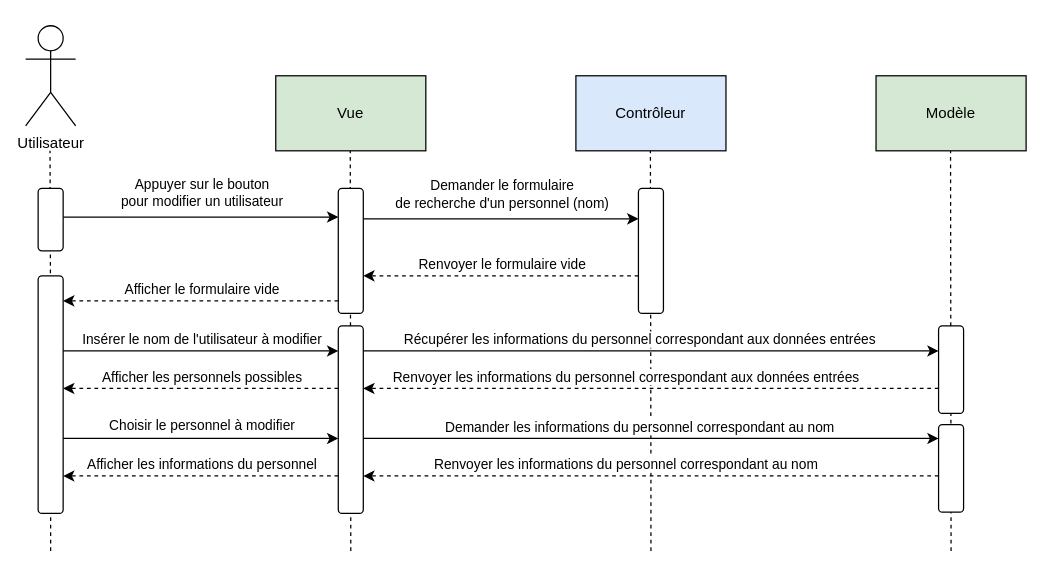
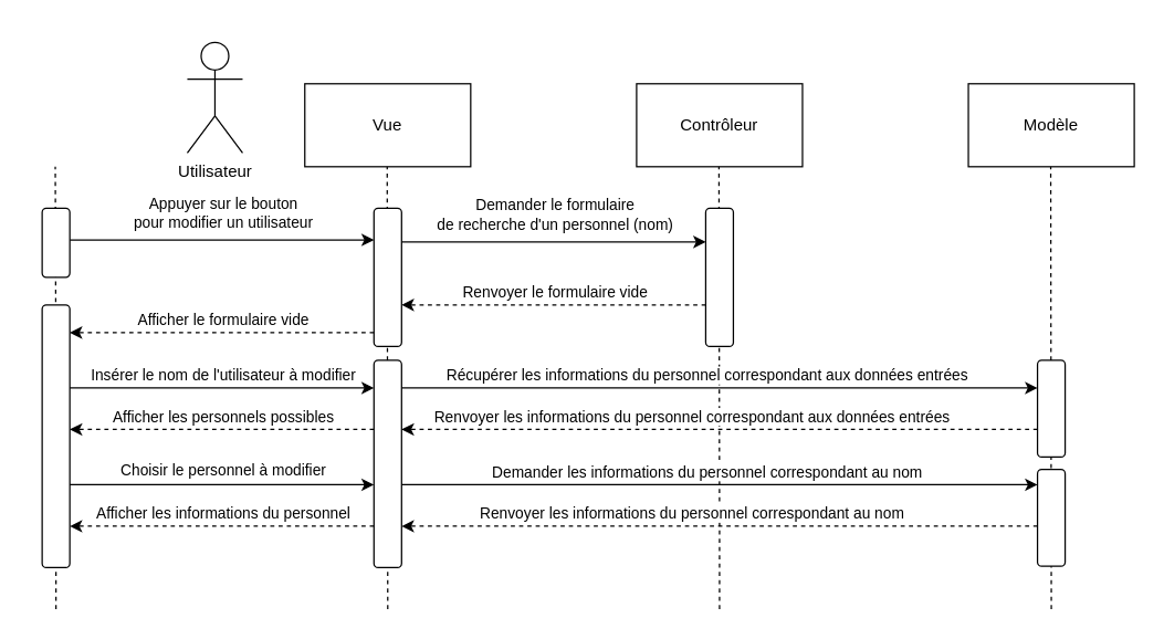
- <mxCell id="6" value="Utilisateur" style="shape=umlActor;verticalLabelPosition=bottom;verticalAlign=top;html=1;outlineConnect=0;" parent="1" vertex="1"><mxGeometry x="20" y="20" width="40" height="80" as="geometry" /></mxCell>
+ <mxCell id="6" value="Utilisateur" style="shape=umlActor;verticalLabelPosition=bottom;verticalAlign=top;html=1;outlineConnect=0;" parent="1" vertex="1"><mxGeometry x="135" y="30" width="40" height="80" as="geometry" /></mxCell>
- <mxCell id="7" value="Vue" style="rounded=0;whiteSpace=wrap;html=1;fillColor=#d5e8d4;" parent="1" vertex="1"><mxGeometry x="220" y="60" width="120" height="60" as="geometry" /></mxCell>
+ <mxCell id="7" value="Vue" style="rounded=0;whiteSpace=wrap;html=1;" parent="1" vertex="1"><mxGeometry x="220" y="60" width="120" height="60" as="geometry" /></mxCell>
- <mxCell id="8" value="Contrôleur" style="rounded=0;whiteSpace=wrap;html=1;fillColor=#dae8fc;" parent="1" vertex="1"><mxGeometry x="460" y="60" width="120" height="60" as="geometry" /></mxCell>
+ <mxCell id="8" value="Contrôleur" style="rounded=0;whiteSpace=wrap;html=1;" parent="1" vertex="1"><mxGeometry x="460" y="60" width="120" height="60" as="geometry" /></mxCell>
- <mxCell id="9" value="Modèle" style="rounded=0;whiteSpace=wrap;html=1;fillColor=#d5e8d4;" parent="1" vertex="1"><mxGeometry x="700" y="60" width="120" height="60" as="geometry" /></mxCell>
+ <mxCell id="9" value="Modèle" style="rounded=0;whiteSpace=wrap;html=1;" parent="1" vertex="1"><mxGeometry x="700" y="60" width="120" height="60" as="geometry" /></mxCell>
